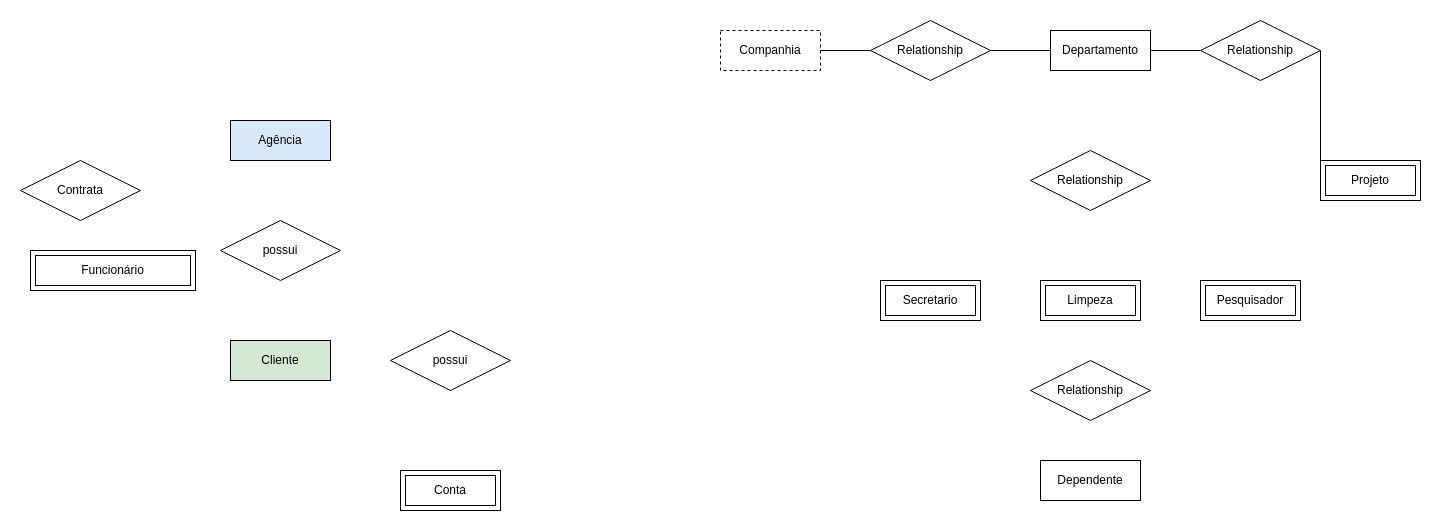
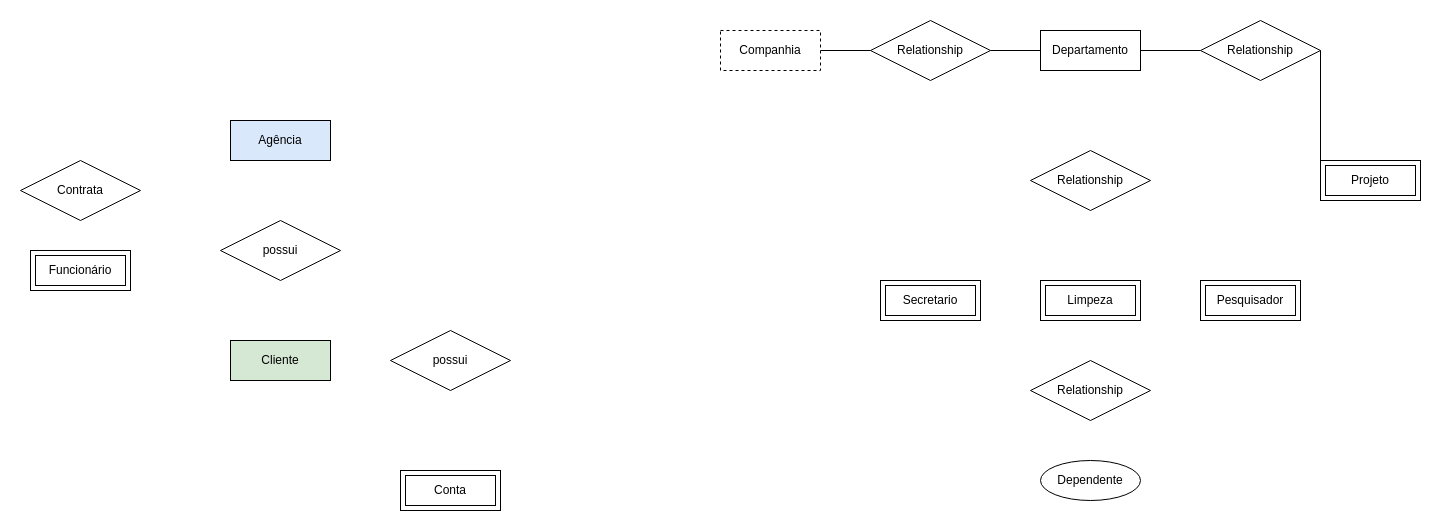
- <mxCell id="11" value="Departamento" style="whiteSpace=wrap;html=1;align=center;" vertex="1" parent="1"><mxGeometry x="1050" y="30" width="100" height="40" as="geometry" /></mxCell>
+ <mxCell id="11" value="Departamento" style="whiteSpace=wrap;html=1;align=center;" vertex="1" parent="1"><mxGeometry x="1040" y="30" width="100" height="40" as="geometry" /></mxCell>
- <mxCell id="3" value="Funcionário" style="shape=ext;margin=3;double=1;whiteSpace=wrap;html=1;align=center;" parent="1" vertex="1"><mxGeometry x="30" y="250" width="165" height="40" as="geometry" /></mxCell>
+ <mxCell id="3" value="Funcionário" style="shape=ext;margin=3;double=1;whiteSpace=wrap;html=1;align=center;" parent="1" vertex="1"><mxGeometry x="30" y="250" width="100" height="40" as="geometry" /></mxCell>
- <mxCell id="23" value="Dependente" style="whiteSpace=wrap;html=1;align=center;" vertex="1" parent="1"><mxGeometry x="1040" y="460" width="100" height="40" as="geometry" /></mxCell>
+ <mxCell id="23" value="Dependente" style="ellipse;whiteSpace=wrap;html=1;align=center;" vertex="1" parent="1"><mxGeometry x="1040" y="460" width="100" height="40" as="geometry" /></mxCell>
